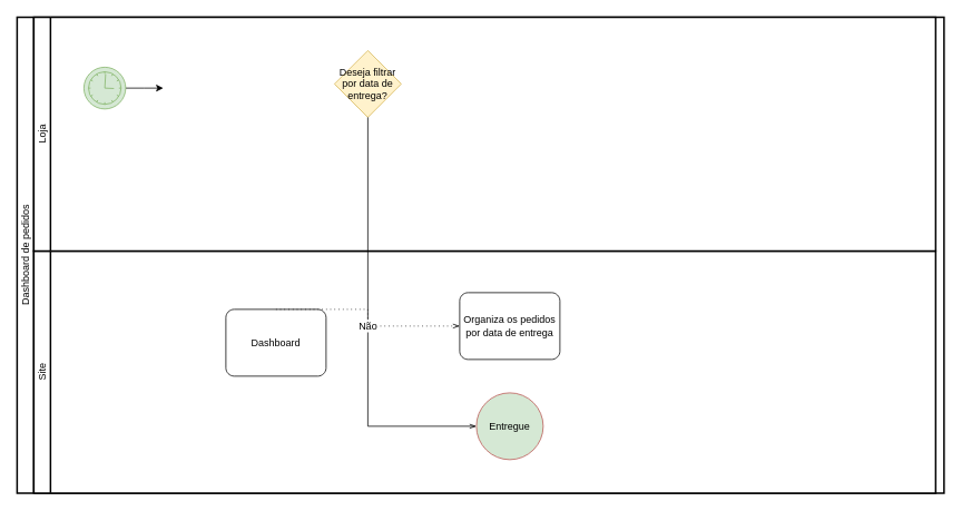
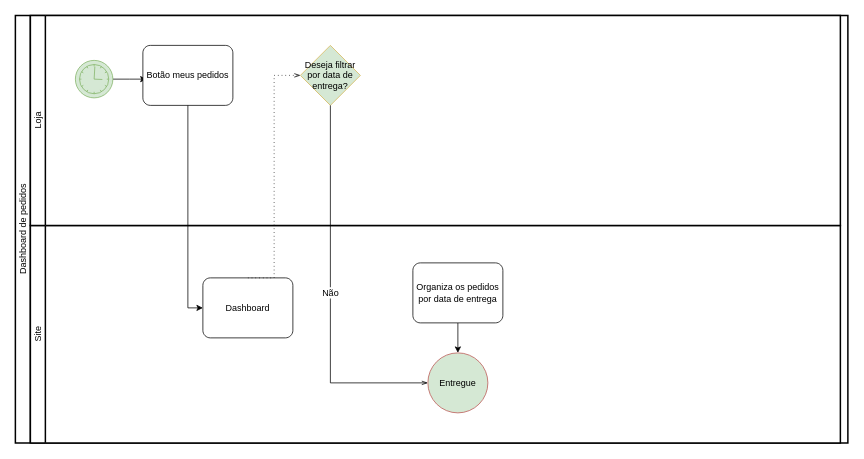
+ <mxCell id="11" value="Botão meus pedidos" style="points=[[0.25,0,0],[0.5,0,0],[0.75,0,0],[1,0.25,0],[1,0.5,0],[1,0.75,0],[0.75,1,0],[0.5,1,0],[0.25,1,0],[0,0.75,0],[0,0.5,0],[0,0.25,0]];shape=mxgraph.bpmn.task;whiteSpace=wrap;rectStyle=rounded;size=10;html=1;container=1;expand=0;collapsible=0;taskMarker=abstract;" parent="8" vertex="1"><mxGeometry x="150" y="40" width="120" height="80" as="geometry" /></mxCell>
- <mxCell id="12" value="Deseja filtrar por data de entrega?" style="rhombus;whiteSpace=wrap;html=1;fillColor=#fff2cc;strokeColor=#d6b656;" parent="8" vertex="1"><mxGeometry x="360" y="40" width="80" height="80" as="geometry" /></mxCell>
+ <mxCell id="12" value="Deseja filtrar por data de entrega?" style="rhombus;whiteSpace=wrap;html=1;fillColor=#d5e8d4;strokeColor=#d6b656;" parent="8" vertex="1"><mxGeometry x="360" y="40" width="80" height="80" as="geometry" /></mxCell>
- <mxCell id="14" value="" style="edgeStyle=elbowEdgeStyle;fontSize=12;html=1;endFill=0;startFill=0;endSize=6;startSize=6;dashed=1;dashPattern=1 4;endArrow=openThin;startArrow=none;rounded=0;exitX=0.5;exitY=0;exitDx=0;exitDy=0;exitPerimeter=0;" edge="1" parent="2" source="4" target="6"><mxGeometry width="160" relative="1" as="geometry"><mxPoint x="400" y="350" as="sourcePoint" /><mxPoint x="500" y="290" as="targetPoint" /></mxGeometry></mxCell>
+ <mxCell id="14" value="" style="edgeStyle=elbowEdgeStyle;fontSize=12;html=1;endFill=0;startFill=0;endSize=6;startSize=6;dashed=1;dashPattern=1 4;endArrow=openThin;startArrow=none;rounded=0;exitX=0.5;exitY=0;exitDx=0;exitDy=0;exitPerimeter=0;entryX=0;entryY=0.5;entryDx=0;entryDy=0;" edge="1" parent="2" source="4" target="12"><mxGeometry width="160" relative="1" as="geometry"><mxPoint x="400" y="350" as="sourcePoint" /><mxPoint x="500" y="290" as="targetPoint" /></mxGeometry></mxCell>
+ <mxCell id="13" value="" style="edgeStyle=orthogonalEdgeStyle;rounded=0;orthogonalLoop=1;jettySize=auto;html=1;entryX=0;entryY=0.5;entryDx=0;entryDy=0;entryPerimeter=0;" parent="2" source="11" target="4" edge="1"><mxGeometry relative="1" as="geometry" /></mxCell>
+ <mxCell id="5" value="" style="edgeStyle=orthogonalEdgeStyle;rounded=0;orthogonalLoop=1;jettySize=auto;html=1;" parent="3" source="6" target="7" edge="1"><mxGeometry relative="1" as="geometry" /></mxCell>
